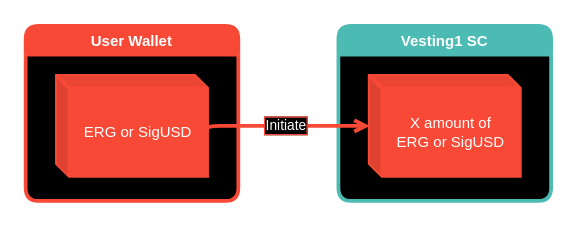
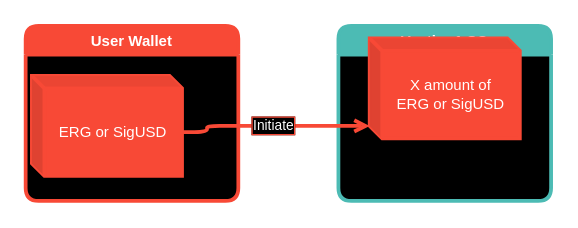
- <mxCell id="3" value="ERG or SigUSD" style="shape=cube;whiteSpace=wrap;html=1;boundedLbl=1;backgroundOutline=1;darkOpacity=0.05;darkOpacity2=0.1;rounded=1;labelBorderColor=none;fontColor=#FFFFFF;strokeColor=#F84936;strokeWidth=3;fillColor=#F84936;size=10;" parent="2" vertex="1"><mxGeometry x="25" y="40" width="120" height="80" as="geometry" /></mxCell>
+ <mxCell id="3" value="ERG or SigUSD" style="shape=cube;whiteSpace=wrap;html=1;boundedLbl=1;backgroundOutline=1;darkOpacity=0.05;darkOpacity2=0.1;rounded=1;labelBorderColor=none;fontColor=#FFFFFF;strokeColor=#F84936;strokeWidth=3;fillColor=#F84936;size=10;" parent="2" vertex="1"><mxGeometry x="5" y="40" width="120" height="80" as="geometry" /></mxCell>
- <mxCell id="5" value="X amount of&lt;br&gt;ERG or SigUSD" style="shape=cube;whiteSpace=wrap;html=1;boundedLbl=1;backgroundOutline=1;darkOpacity=0.05;darkOpacity2=0.1;rounded=1;labelBorderColor=none;fontColor=#FFFFFF;strokeColor=#F84936;strokeWidth=3;fillColor=#F84936;size=10;" parent="4" vertex="1"><mxGeometry x="25" y="40" width="120" height="80" as="geometry" /></mxCell>
+ <mxCell id="5" value="X amount of&lt;br&gt;ERG or SigUSD" style="shape=cube;whiteSpace=wrap;html=1;boundedLbl=1;backgroundOutline=1;darkOpacity=0.05;darkOpacity2=0.1;rounded=1;labelBorderColor=none;fontColor=#FFFFFF;strokeColor=#F84936;strokeWidth=3;fillColor=#F84936;size=10;" parent="4" vertex="1"><mxGeometry x="25" y="10" width="120" height="80" as="geometry" /></mxCell>
